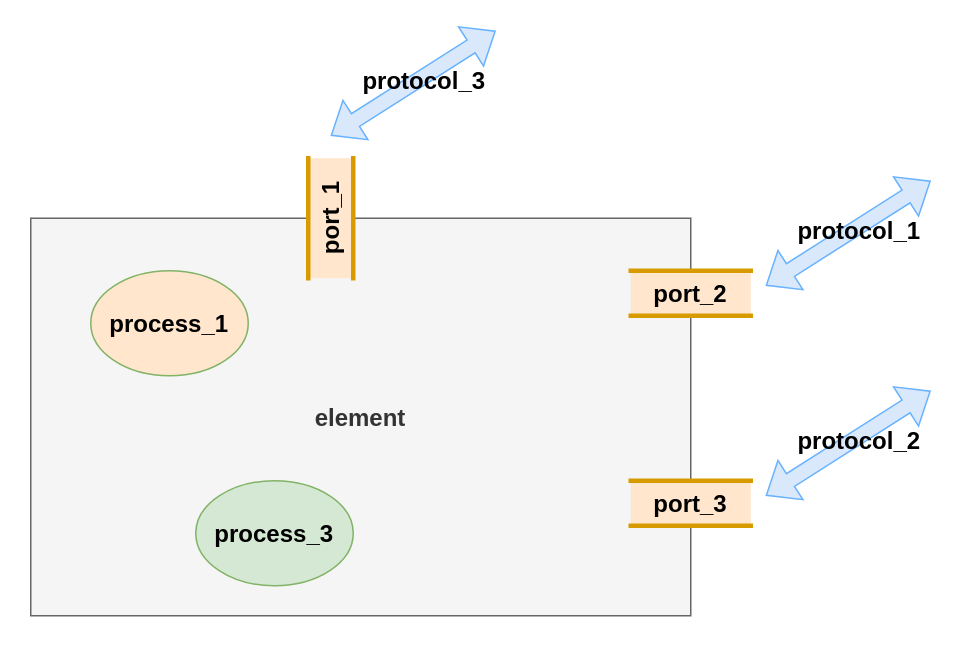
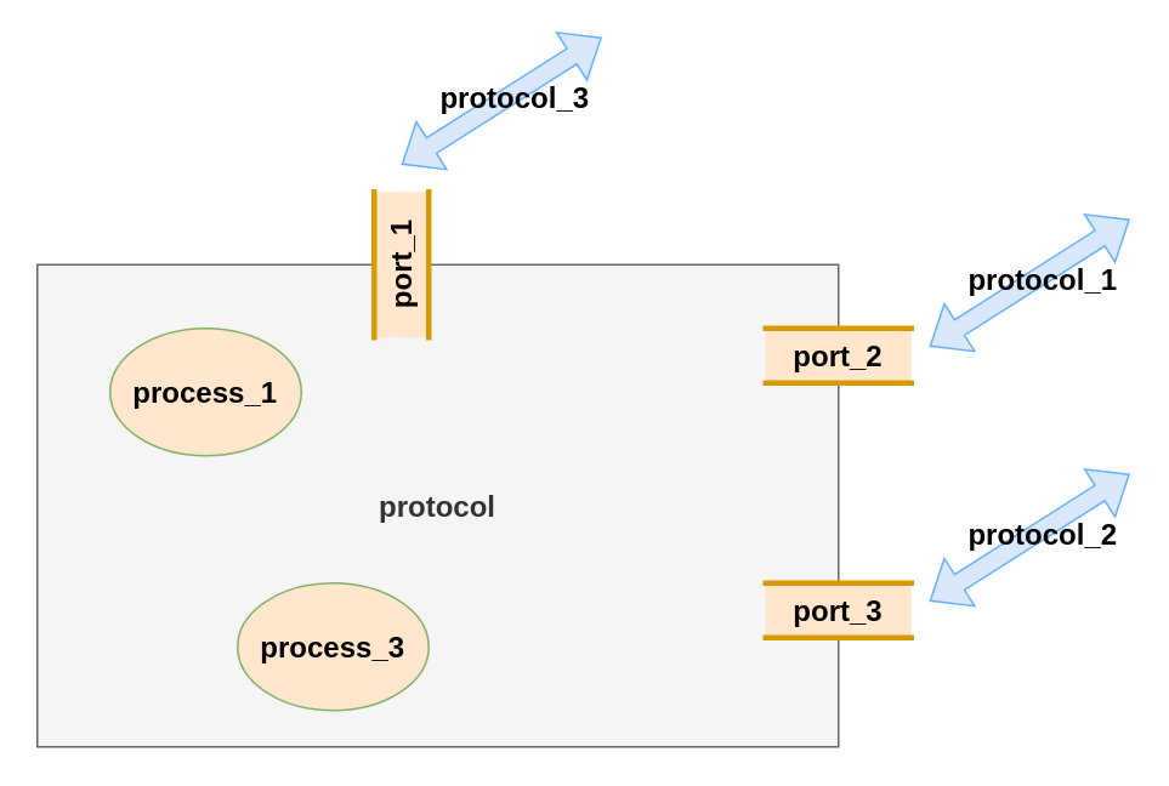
- <mxCell id="2" value="&lt;b&gt;&lt;font style=&quot;font-size: 16px;&quot;&gt;element&lt;/font&gt;&lt;/b&gt;" style="rounded=0;whiteSpace=wrap;html=1;fillColor=#f5f5f5;fontColor=#333333;strokeColor=#666666;" parent="1" vertex="1"><mxGeometry x="20" y="145" width="440" height="265" as="geometry" /></mxCell>
+ <mxCell id="2" value="&lt;b&gt;&lt;font style=&quot;font-size: 16px;&quot;&gt;protocol&lt;/font&gt;&lt;/b&gt;" style="rounded=0;whiteSpace=wrap;html=1;fillColor=#f5f5f5;fontColor=#333333;strokeColor=#666666;" parent="1" vertex="1"><mxGeometry x="20" y="145" width="440" height="265" as="geometry" /></mxCell>
- <mxCell id="7" value="&lt;font style=&quot;font-size: 16px;&quot;&gt;&lt;b&gt;process_3&lt;/b&gt;&lt;/font&gt;" style="ellipse;whiteSpace=wrap;html=1;fillColor=#d5e8d4;strokeColor=#82b366;" parent="1" vertex="1"><mxGeometry x="130" y="320" width="105" height="70" as="geometry" /></mxCell>
+ <mxCell id="7" value="&lt;font style=&quot;font-size: 16px;&quot;&gt;&lt;b&gt;process_3&lt;/b&gt;&lt;/font&gt;" style="ellipse;whiteSpace=wrap;html=1;fillColor=#ffe6cc;strokeColor=#82b366;" parent="1" vertex="1"><mxGeometry x="130" y="320" width="105" height="70" as="geometry" /></mxCell>
